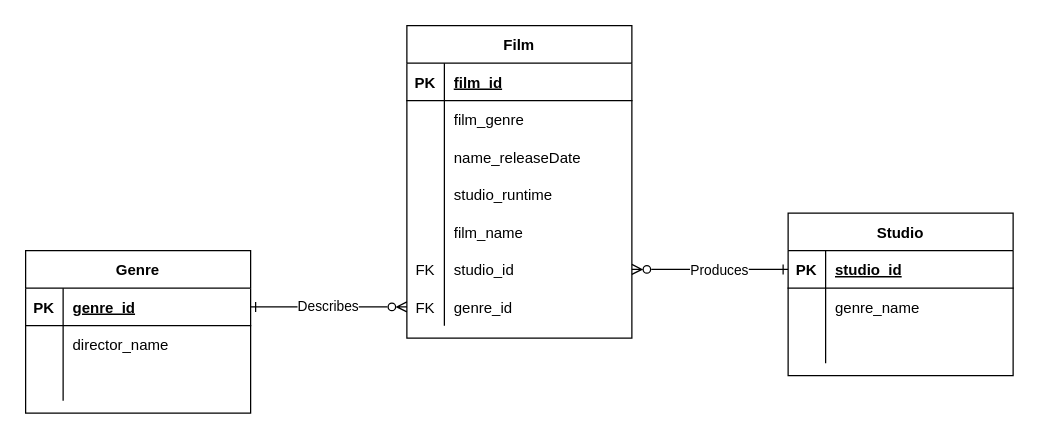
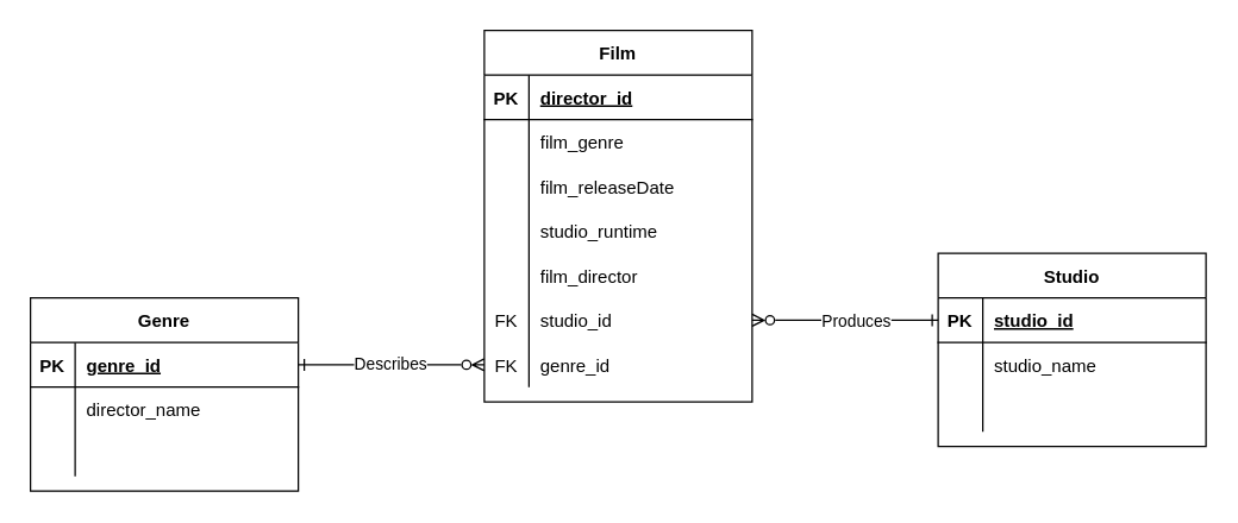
- <mxCell id="15" value="film_id" style="shape=partialRectangle;connectable=0;fillColor=none;top=0;left=0;bottom=0;right=0;align=left;spacingLeft=6;fontStyle=5;overflow=hidden;" vertex="1" parent="13"><mxGeometry x="30" width="150" height="30" as="geometry"><mxRectangle width="150" height="30" as="alternateBounds" /></mxGeometry></mxCell>
+ <mxCell id="15" value="director_id" style="shape=partialRectangle;connectable=0;fillColor=none;top=0;left=0;bottom=0;right=0;align=left;spacingLeft=6;fontStyle=5;overflow=hidden;" vertex="1" parent="13"><mxGeometry x="30" width="150" height="30" as="geometry"><mxRectangle width="150" height="30" as="alternateBounds" /></mxGeometry></mxCell>
- <mxCell id="21" value="name_releaseDate" style="shape=partialRectangle;connectable=0;fillColor=none;top=0;left=0;bottom=0;right=0;align=left;spacingLeft=6;overflow=hidden;" vertex="1" parent="19"><mxGeometry x="30" width="150" height="30" as="geometry"><mxRectangle width="150" height="30" as="alternateBounds" /></mxGeometry></mxCell>
+ <mxCell id="21" value="film_releaseDate" style="shape=partialRectangle;connectable=0;fillColor=none;top=0;left=0;bottom=0;right=0;align=left;spacingLeft=6;overflow=hidden;" vertex="1" parent="19"><mxGeometry x="30" width="150" height="30" as="geometry"><mxRectangle width="150" height="30" as="alternateBounds" /></mxGeometry></mxCell>
- <mxCell id="27" value="film_name" style="shape=partialRectangle;connectable=0;fillColor=none;top=0;left=0;bottom=0;right=0;align=left;spacingLeft=6;overflow=hidden;" vertex="1" parent="25"><mxGeometry x="30" width="150" height="30" as="geometry"><mxRectangle width="150" height="30" as="alternateBounds" /></mxGeometry></mxCell>
+ <mxCell id="27" value="film_director" style="shape=partialRectangle;connectable=0;fillColor=none;top=0;left=0;bottom=0;right=0;align=left;spacingLeft=6;overflow=hidden;" vertex="1" parent="25"><mxGeometry x="30" width="150" height="30" as="geometry"><mxRectangle width="150" height="30" as="alternateBounds" /></mxGeometry></mxCell>
- <mxCell id="8" value="genre_name" style="shape=partialRectangle;connectable=0;fillColor=none;top=0;left=0;bottom=0;right=0;align=left;spacingLeft=6;overflow=hidden;" vertex="1" parent="6"><mxGeometry x="30" width="150" height="30" as="geometry"><mxRectangle width="150" height="30" as="alternateBounds" /></mxGeometry></mxCell>
+ <mxCell id="8" value="studio_name" style="shape=partialRectangle;connectable=0;fillColor=none;top=0;left=0;bottom=0;right=0;align=left;spacingLeft=6;overflow=hidden;" vertex="1" parent="6"><mxGeometry x="30" width="150" height="30" as="geometry"><mxRectangle width="150" height="30" as="alternateBounds" /></mxGeometry></mxCell>
